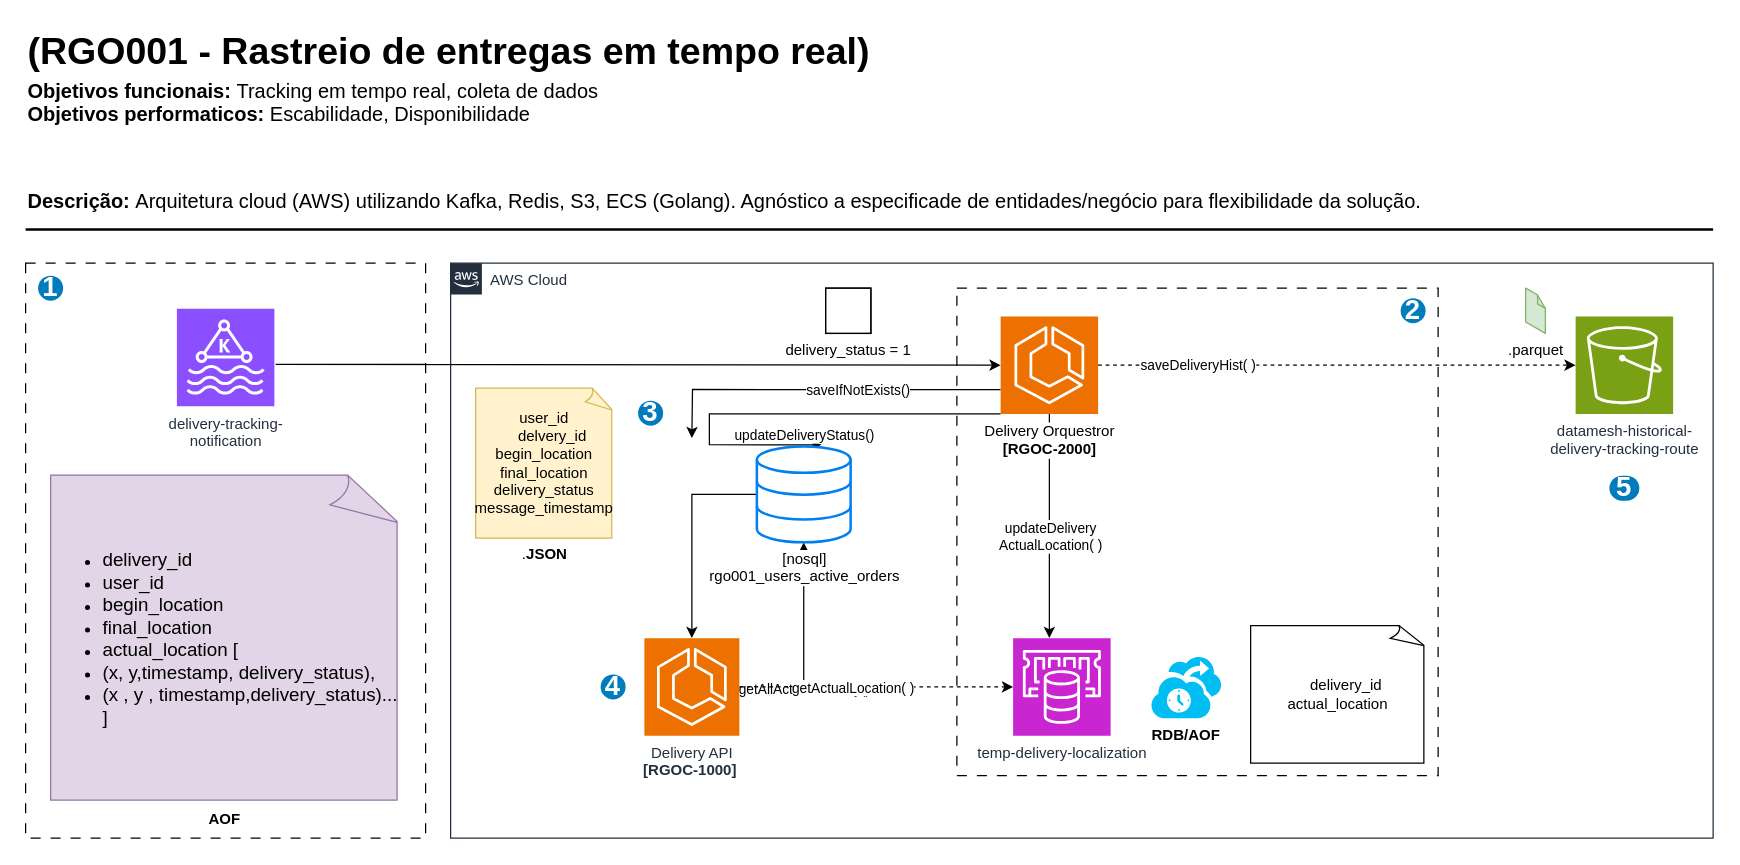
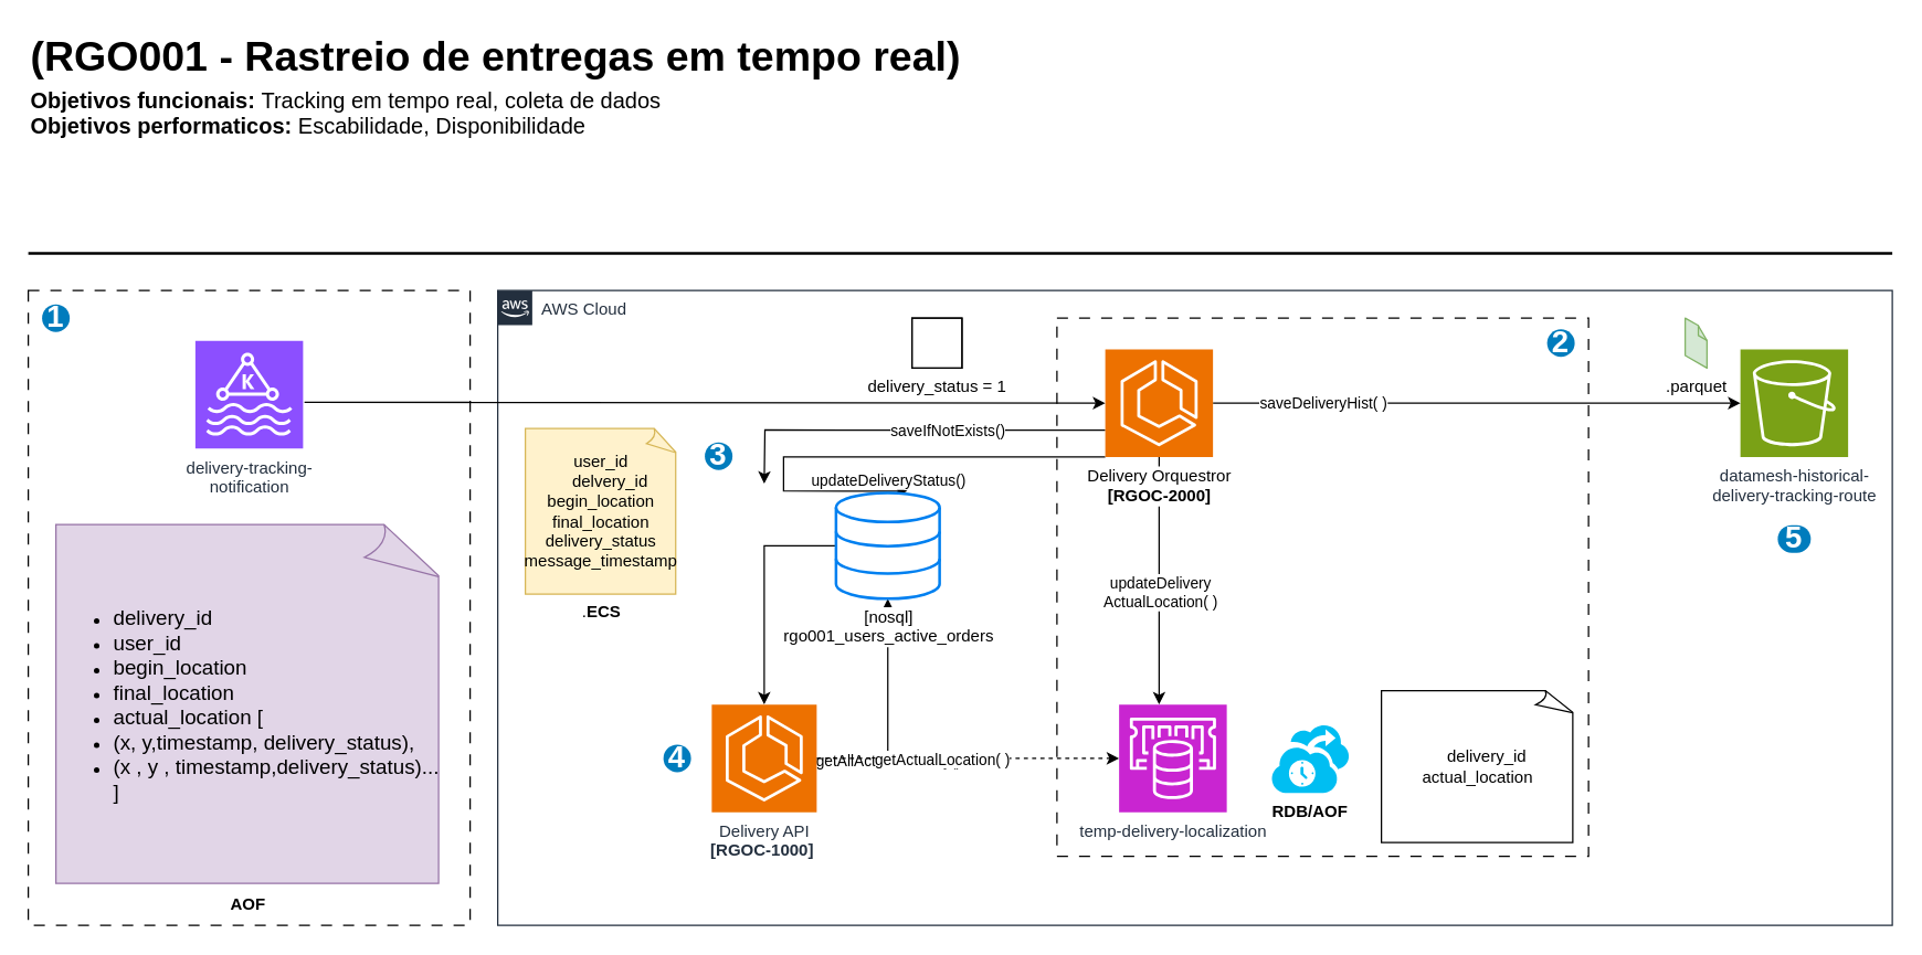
- <mxCell id="4" value="&lt;b&gt;Descrição:&amp;nbsp;&lt;/b&gt;Arquitetura cloud (AWS) utilizando Kafka, Redis, S3, ECS (Golang). Agnóstico a especificade de entidades/negócio&amp;nbsp;&lt;span style=&quot;background-color: transparent; color: light-dark(rgb(0, 0, 0), rgb(255, 255, 255));&quot;&gt;para flexibilidade&amp;nbsp;&lt;/span&gt;&lt;span style=&quot;background-color: transparent; color: light-dark(rgb(0, 0, 0), rgb(255, 255, 255));&quot;&gt;da solução.&amp;nbsp;&lt;/span&gt;" style="text;html=1;resizable=0;points=[];autosize=1;align=left;verticalAlign=top;spacingTop=-4;fontSize=16;" parent="1" vertex="1"><mxGeometry x="20" y="148" width="1140" height="30" as="geometry" /></mxCell>
- <mxCell id="23" style="edgeStyle=orthogonalEdgeStyle;rounded=0;orthogonalLoop=1;jettySize=auto;html=1;entryX=0;entryY=0.5;entryDx=0;entryDy=0;entryPerimeter=0;dashed=1;" parent="7" source="34" target="15" edge="1"><mxGeometry relative="1" as="geometry" /></mxCell>
+ <mxCell id="23" style="edgeStyle=orthogonalEdgeStyle;rounded=0;orthogonalLoop=1;jettySize=auto;html=1;entryX=0;entryY=0.5;entryDx=0;entryDy=0;entryPerimeter=0;" parent="7" source="34" target="15" edge="1"><mxGeometry relative="1" as="geometry" /></mxCell>
- <mxCell id="36" value=".&lt;b&gt;JSON&lt;/b&gt;" style="text;html=1;align=center;verticalAlign=middle;resizable=0;points=[];autosize=1;strokeColor=none;fillColor=none;" parent="7" vertex="1"><mxGeometry x="45" y="218.37" width="60" height="30" as="geometry" /></mxCell>
+ <mxCell id="36" value=".&lt;b&gt;ECS&lt;/b&gt;" style="text;html=1;align=center;verticalAlign=middle;resizable=0;points=[];autosize=1;strokeColor=none;fillColor=none;" parent="7" vertex="1"><mxGeometry x="45" y="218.37" width="60" height="30" as="geometry" /></mxCell>
